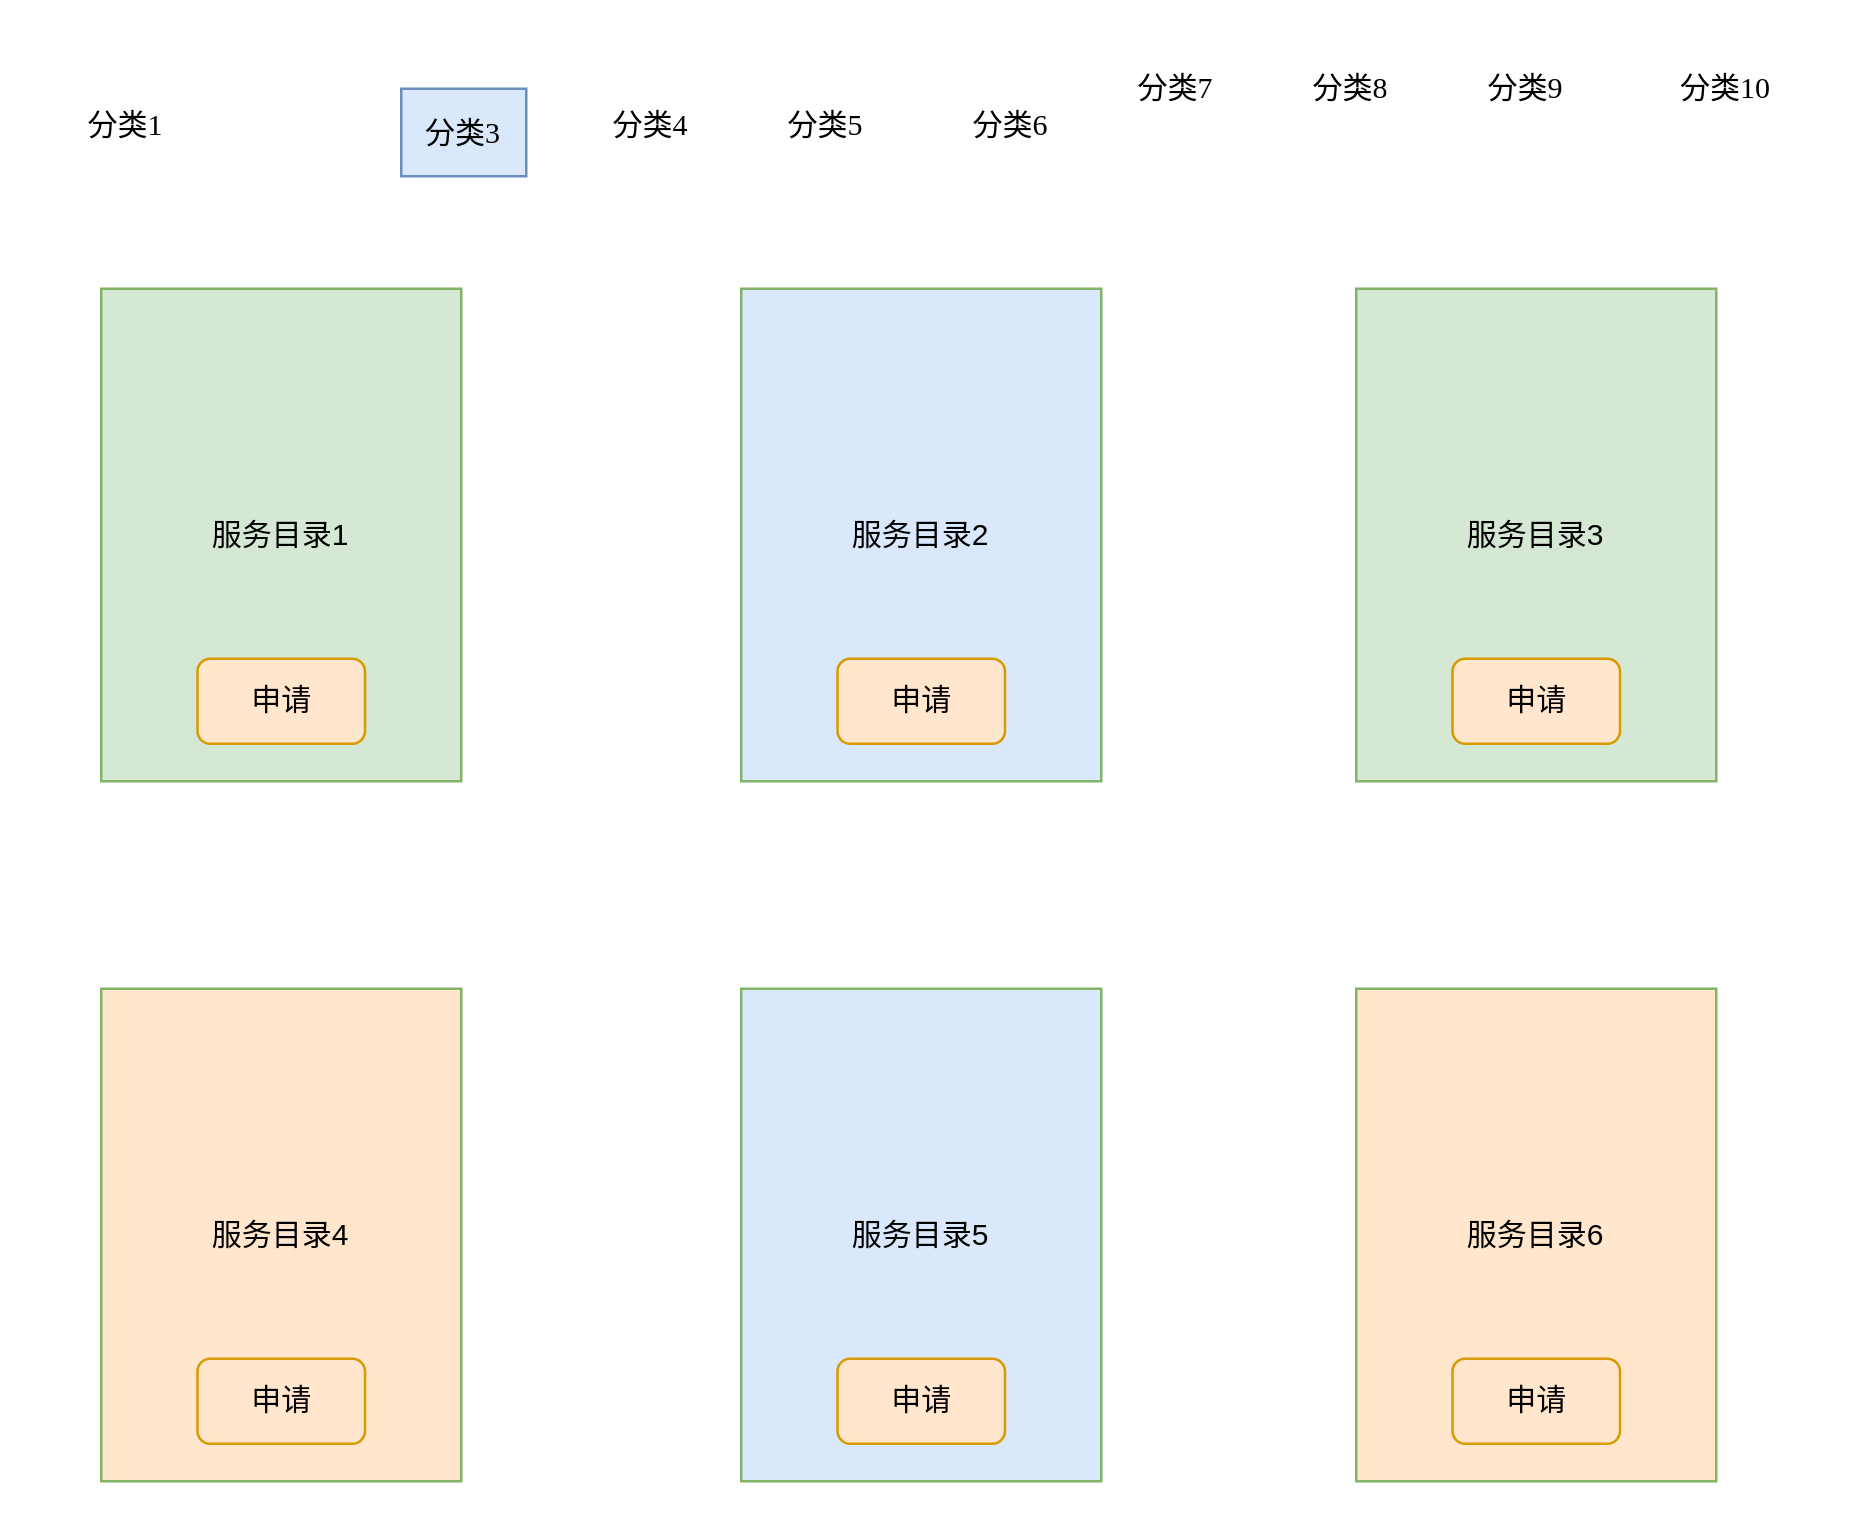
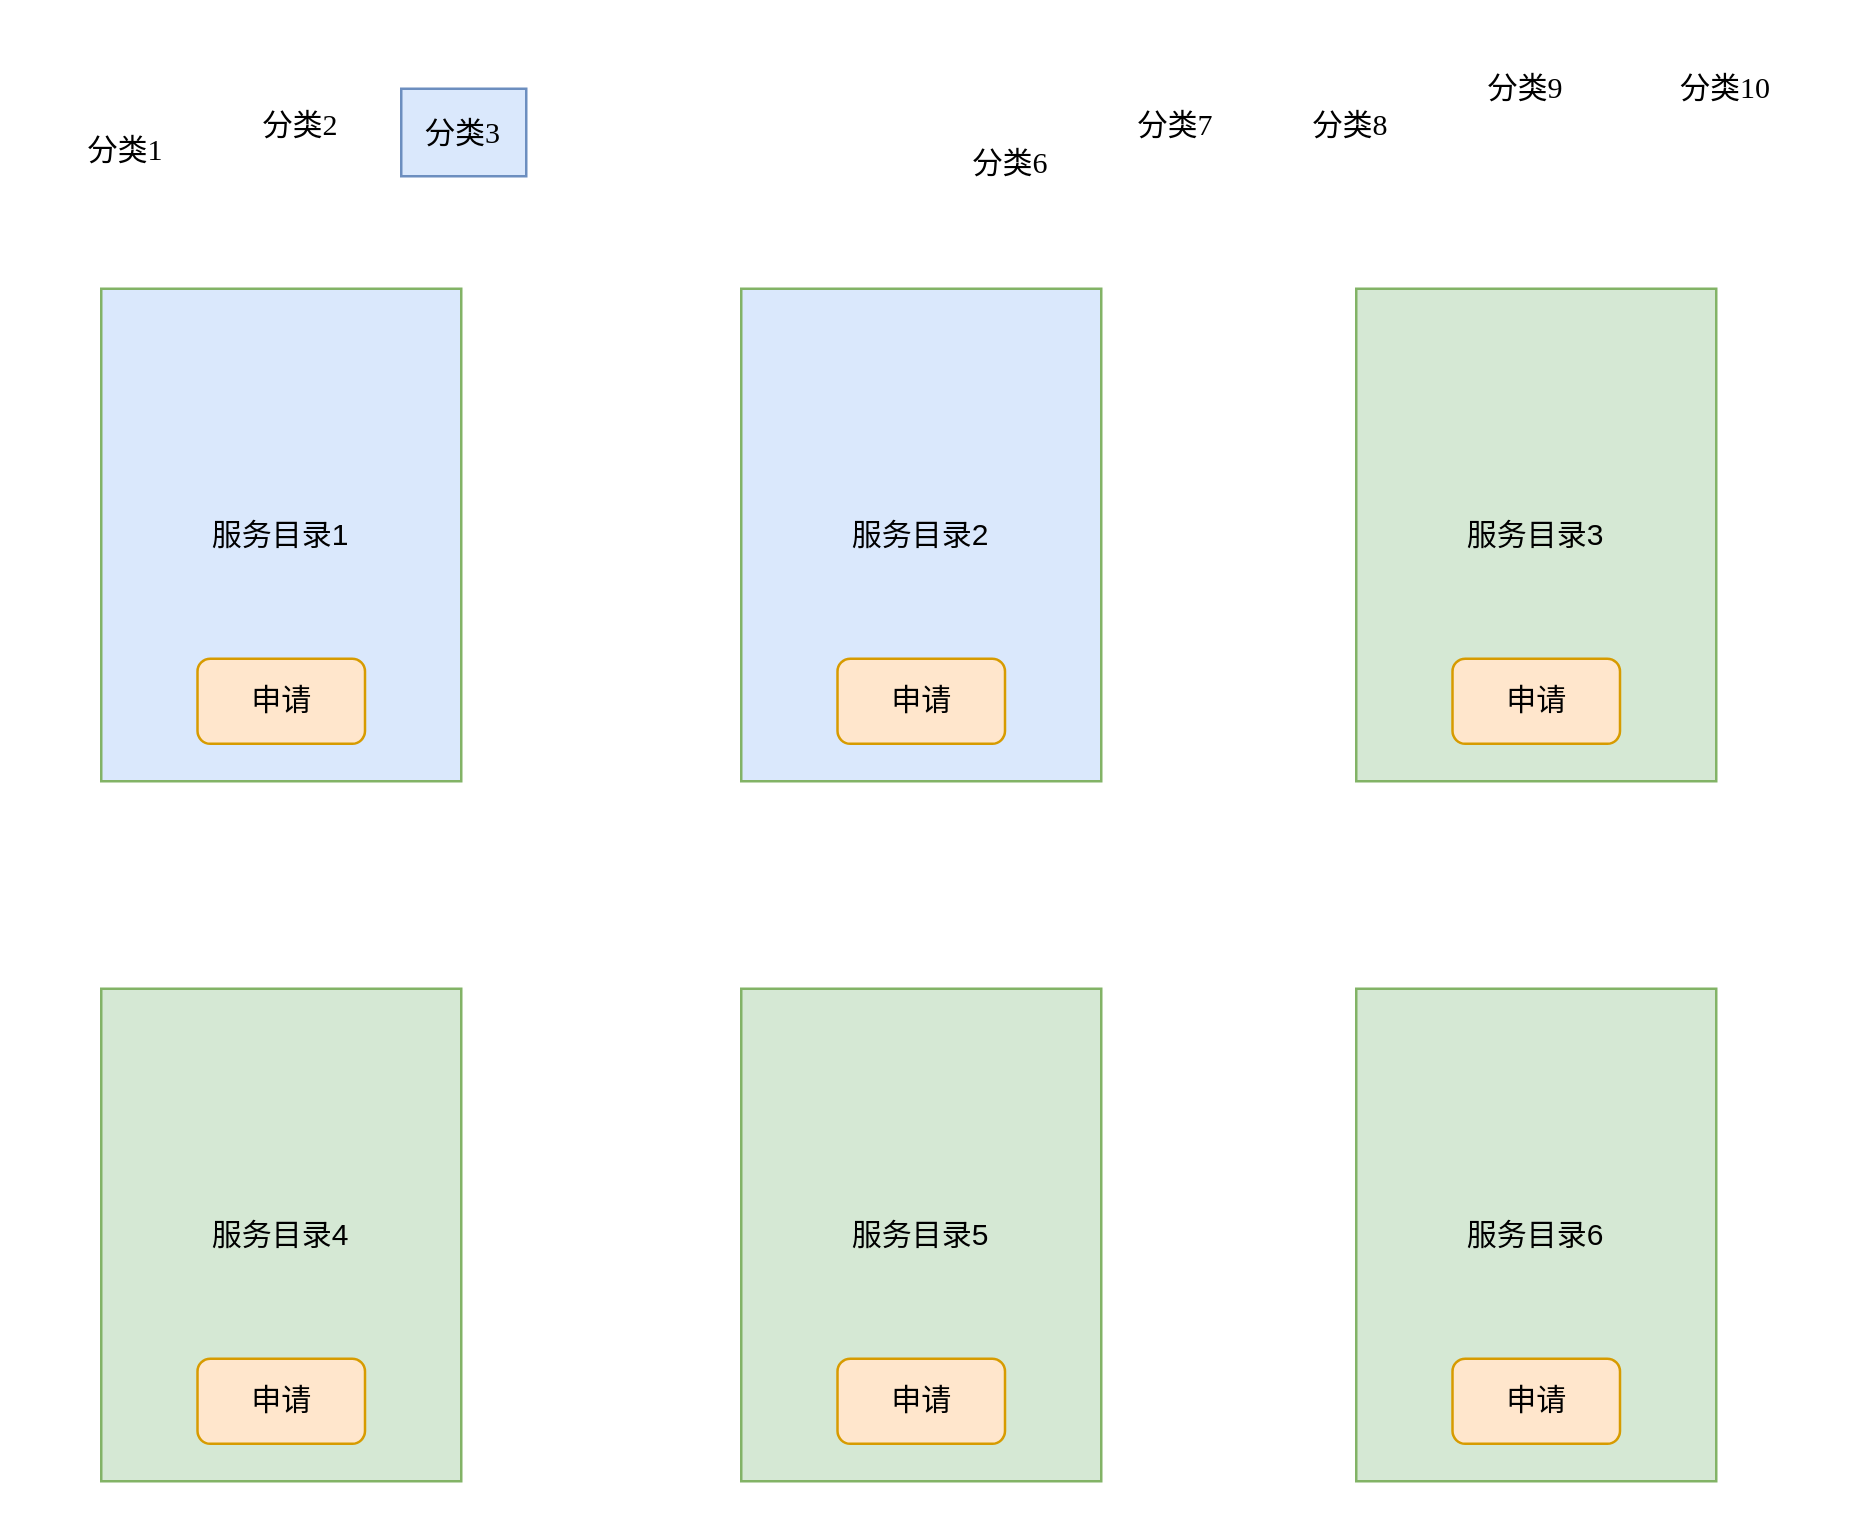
- <mxCell id="8" value="&lt;font face=&quot;YaHei Consolas Hybrid&quot;&gt;分类7&lt;/font&gt;" style="text;html=1;strokeColor=none;fillColor=none;align=center;verticalAlign=middle;whiteSpace=wrap;rounded=0;" parent="1" vertex="1"><mxGeometry x="440" y="20" width="60" height="30" as="geometry" /></mxCell>
+ <mxCell id="8" value="&lt;font face=&quot;YaHei Consolas Hybrid&quot;&gt;分类7&lt;/font&gt;" style="text;html=1;strokeColor=none;fillColor=none;align=center;verticalAlign=middle;whiteSpace=wrap;rounded=0;" parent="1" vertex="1"><mxGeometry x="440" y="35" width="60" height="30" as="geometry" /></mxCell>
- <mxCell id="9" value="&lt;font face=&quot;YaHei Consolas Hybrid&quot;&gt;分类8&lt;/font&gt;" style="text;html=1;strokeColor=none;fillColor=none;align=center;verticalAlign=middle;whiteSpace=wrap;rounded=0;" parent="1" vertex="1"><mxGeometry x="510" y="20" width="60" height="30" as="geometry" /></mxCell>
+ <mxCell id="9" value="&lt;font face=&quot;YaHei Consolas Hybrid&quot;&gt;分类8&lt;/font&gt;" style="text;html=1;strokeColor=none;fillColor=none;align=center;verticalAlign=middle;whiteSpace=wrap;rounded=0;" parent="1" vertex="1"><mxGeometry x="510" y="35" width="60" height="30" as="geometry" /></mxCell>
- <mxCell id="2" value="&lt;font face=&quot;YaHei Consolas Hybrid&quot;&gt;分类1&lt;/font&gt;" style="text;html=1;strokeColor=none;fillColor=none;align=center;verticalAlign=middle;whiteSpace=wrap;rounded=0;" parent="1" vertex="1"><mxGeometry x="20" y="35" width="60" height="30" as="geometry" /></mxCell>
+ <mxCell id="2" value="&lt;font face=&quot;YaHei Consolas Hybrid&quot;&gt;分类1&lt;/font&gt;" style="text;html=1;strokeColor=none;fillColor=none;align=center;verticalAlign=middle;whiteSpace=wrap;rounded=0;" parent="1" vertex="1"><mxGeometry x="20" y="45" width="60" height="30" as="geometry" /></mxCell>
+ <mxCell id="3" value="&lt;font face=&quot;YaHei Consolas Hybrid&quot;&gt;分类2&lt;/font&gt;" style="text;html=1;strokeColor=none;fillColor=none;align=center;verticalAlign=middle;whiteSpace=wrap;rounded=0;" parent="1" vertex="1"><mxGeometry x="90" y="35" width="60" height="30" as="geometry" /></mxCell>
- <mxCell id="5" value="&lt;font face=&quot;YaHei Consolas Hybrid&quot;&gt;分类4&lt;/font&gt;" style="text;html=1;strokeColor=none;fillColor=none;align=center;verticalAlign=middle;whiteSpace=wrap;rounded=0;" parent="1" vertex="1"><mxGeometry x="230" y="35" width="60" height="30" as="geometry" /></mxCell>
- <mxCell id="6" value="&lt;font face=&quot;YaHei Consolas Hybrid&quot;&gt;分类5&lt;/font&gt;" style="text;html=1;strokeColor=none;fillColor=none;align=center;verticalAlign=middle;whiteSpace=wrap;rounded=0;" parent="1" vertex="1"><mxGeometry x="300" y="35" width="60" height="30" as="geometry" /></mxCell>
- <mxCell id="7" value="&lt;font face=&quot;YaHei Consolas Hybrid&quot;&gt;分类6&lt;/font&gt;" style="text;html=1;strokeColor=none;fillColor=none;align=center;verticalAlign=middle;whiteSpace=wrap;rounded=0;" parent="1" vertex="1"><mxGeometry x="373.5" y="35" width="60" height="30" as="geometry" /></mxCell>
+ <mxCell id="7" value="&lt;font face=&quot;YaHei Consolas Hybrid&quot;&gt;分类6&lt;/font&gt;" style="text;html=1;strokeColor=none;fillColor=none;align=center;verticalAlign=middle;whiteSpace=wrap;rounded=0;" parent="1" vertex="1"><mxGeometry x="373.5" y="50" width="60" height="30" as="geometry" /></mxCell>
- <mxCell id="12" value="服务目录1" style="rounded=0;whiteSpace=wrap;html=1;fillColor=#d5e8d4;strokeColor=#82b366;" parent="1" vertex="1"><mxGeometry x="40" y="115" width="144" height="197" as="geometry" /></mxCell>
+ <mxCell id="12" value="服务目录1" style="rounded=0;whiteSpace=wrap;html=1;fillColor=#dae8fc;strokeColor=#82b366;" parent="1" vertex="1"><mxGeometry x="40" y="115" width="144" height="197" as="geometry" /></mxCell>
- <mxCell id="18" value="服务目录4" style="rounded=0;whiteSpace=wrap;html=1;fillColor=#ffe6cc;strokeColor=#82b366;" parent="1" vertex="1"><mxGeometry x="40" y="395" width="144" height="197" as="geometry" /></mxCell>
+ <mxCell id="18" value="服务目录4" style="rounded=0;whiteSpace=wrap;html=1;fillColor=#d5e8d4;strokeColor=#82b366;" parent="1" vertex="1"><mxGeometry x="40" y="395" width="144" height="197" as="geometry" /></mxCell>
- <mxCell id="20" value="服务目录5" style="rounded=0;whiteSpace=wrap;html=1;fillColor=#dae8fc;strokeColor=#82b366;" parent="1" vertex="1"><mxGeometry x="296" y="395" width="144" height="197" as="geometry" /></mxCell>
+ <mxCell id="20" value="服务目录5" style="rounded=0;whiteSpace=wrap;html=1;fillColor=#d5e8d4;strokeColor=#82b366;" parent="1" vertex="1"><mxGeometry x="296" y="395" width="144" height="197" as="geometry" /></mxCell>
- <mxCell id="22" value="服务目录6" style="rounded=0;whiteSpace=wrap;html=1;fillColor=#ffe6cc;strokeColor=#82b366;" parent="1" vertex="1"><mxGeometry x="542" y="395" width="144" height="197" as="geometry" /></mxCell>
+ <mxCell id="22" value="服务目录6" style="rounded=0;whiteSpace=wrap;html=1;fillColor=#d5e8d4;strokeColor=#82b366;" parent="1" vertex="1"><mxGeometry x="542" y="395" width="144" height="197" as="geometry" /></mxCell>
